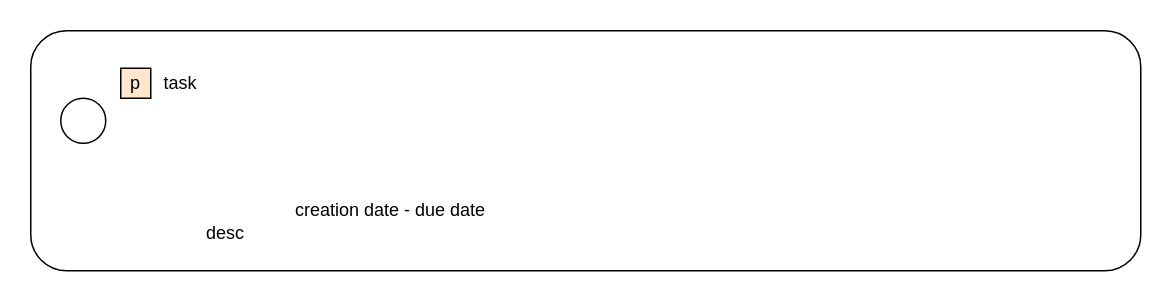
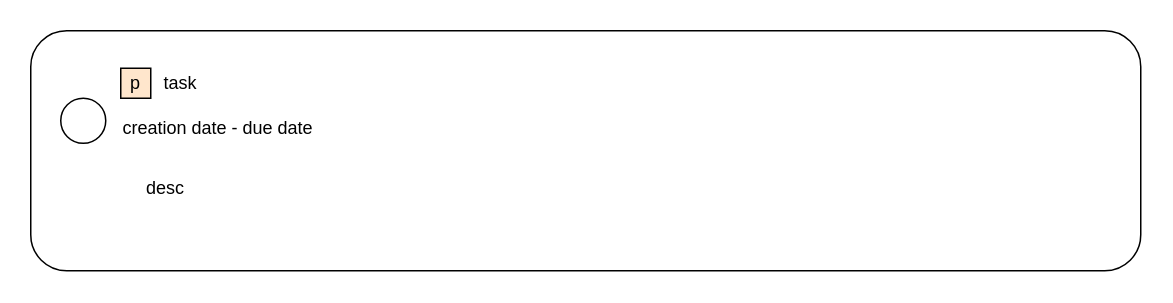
- <mxCell id="4" value="creation date - due date" style="text;html=1;strokeColor=none;fillColor=none;align=center;verticalAlign=middle;whiteSpace=wrap;rounded=0;" vertex="1" parent="1"><mxGeometry x="195" y="125" width="130" height="30" as="geometry" /></mxCell>
+ <mxCell id="4" value="creation date - due date" style="text;html=1;strokeColor=none;fillColor=none;align=center;verticalAlign=middle;whiteSpace=wrap;rounded=0;" vertex="1" parent="1"><mxGeometry x="80" y="70" width="130" height="30" as="geometry" /></mxCell>
- <mxCell id="3" value="desc" style="text;html=1;strokeColor=none;fillColor=none;align=center;verticalAlign=middle;whiteSpace=wrap;rounded=0;" vertex="1" parent="1"><mxGeometry x="120" y="140" width="60" height="30" as="geometry" /></mxCell>
+ <mxCell id="3" value="desc" style="text;html=1;strokeColor=none;fillColor=none;align=center;verticalAlign=middle;whiteSpace=wrap;rounded=0;" vertex="1" parent="1"><mxGeometry x="80" y="110" width="60" height="30" as="geometry" /></mxCell>
